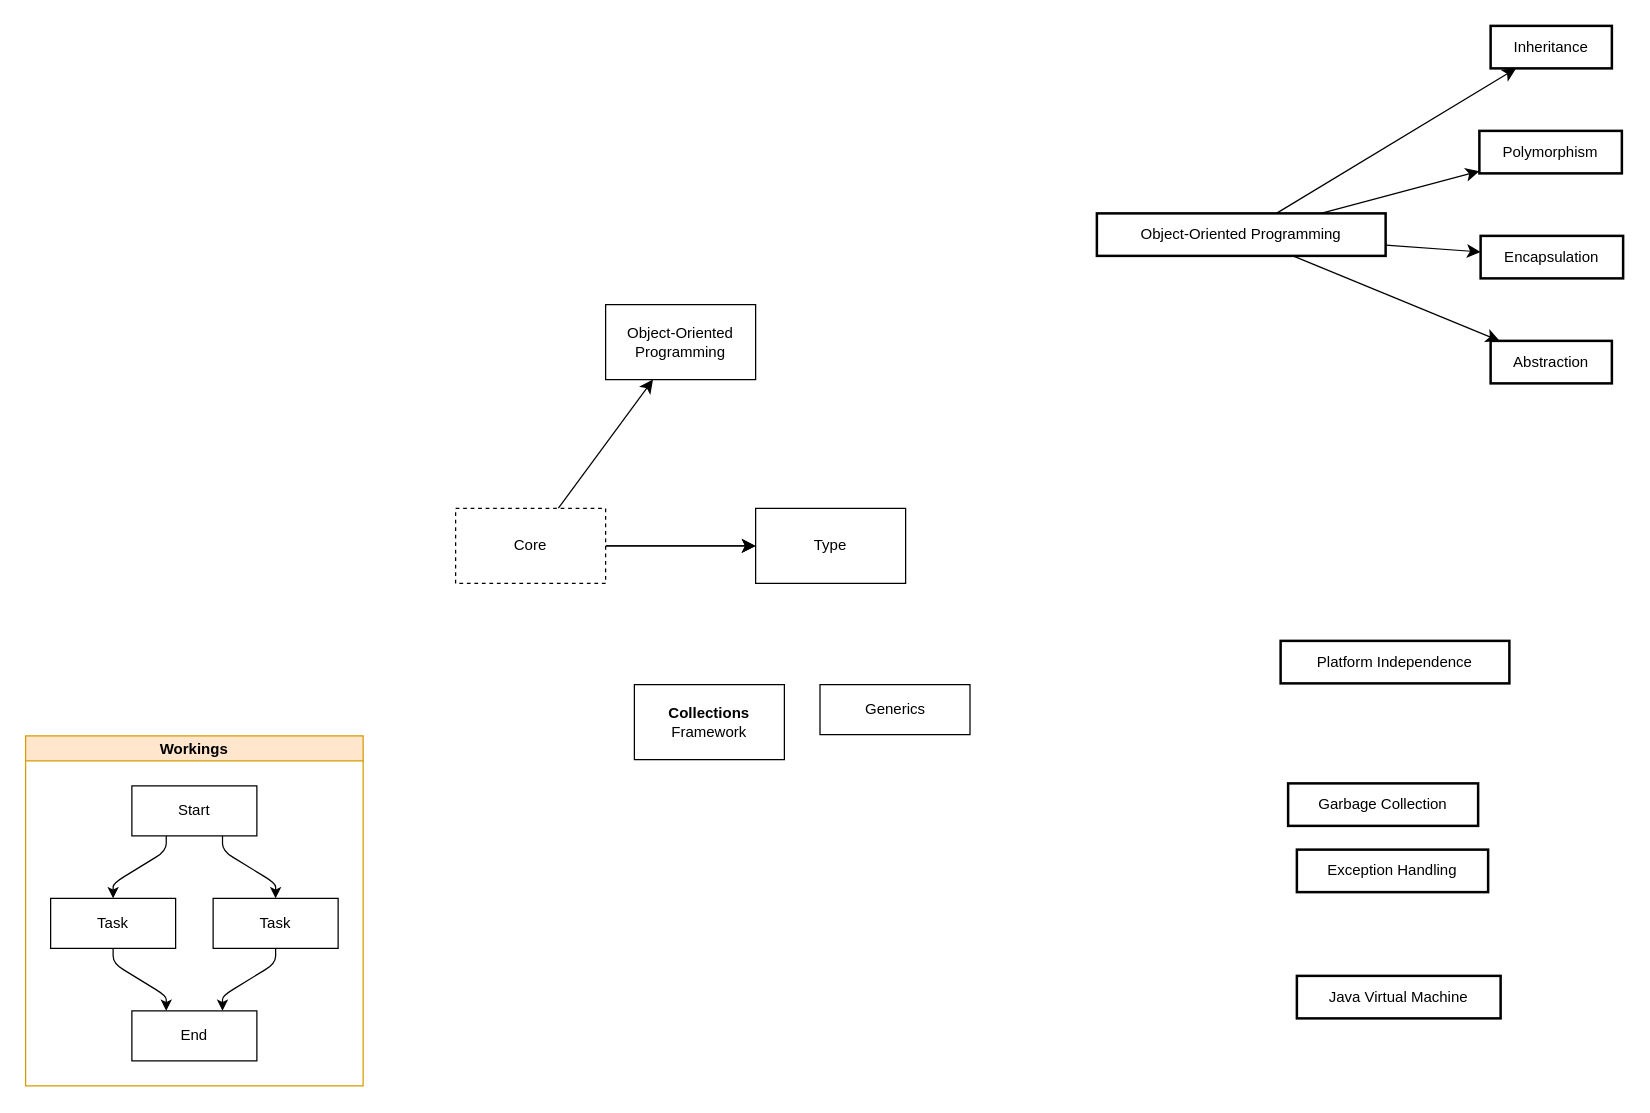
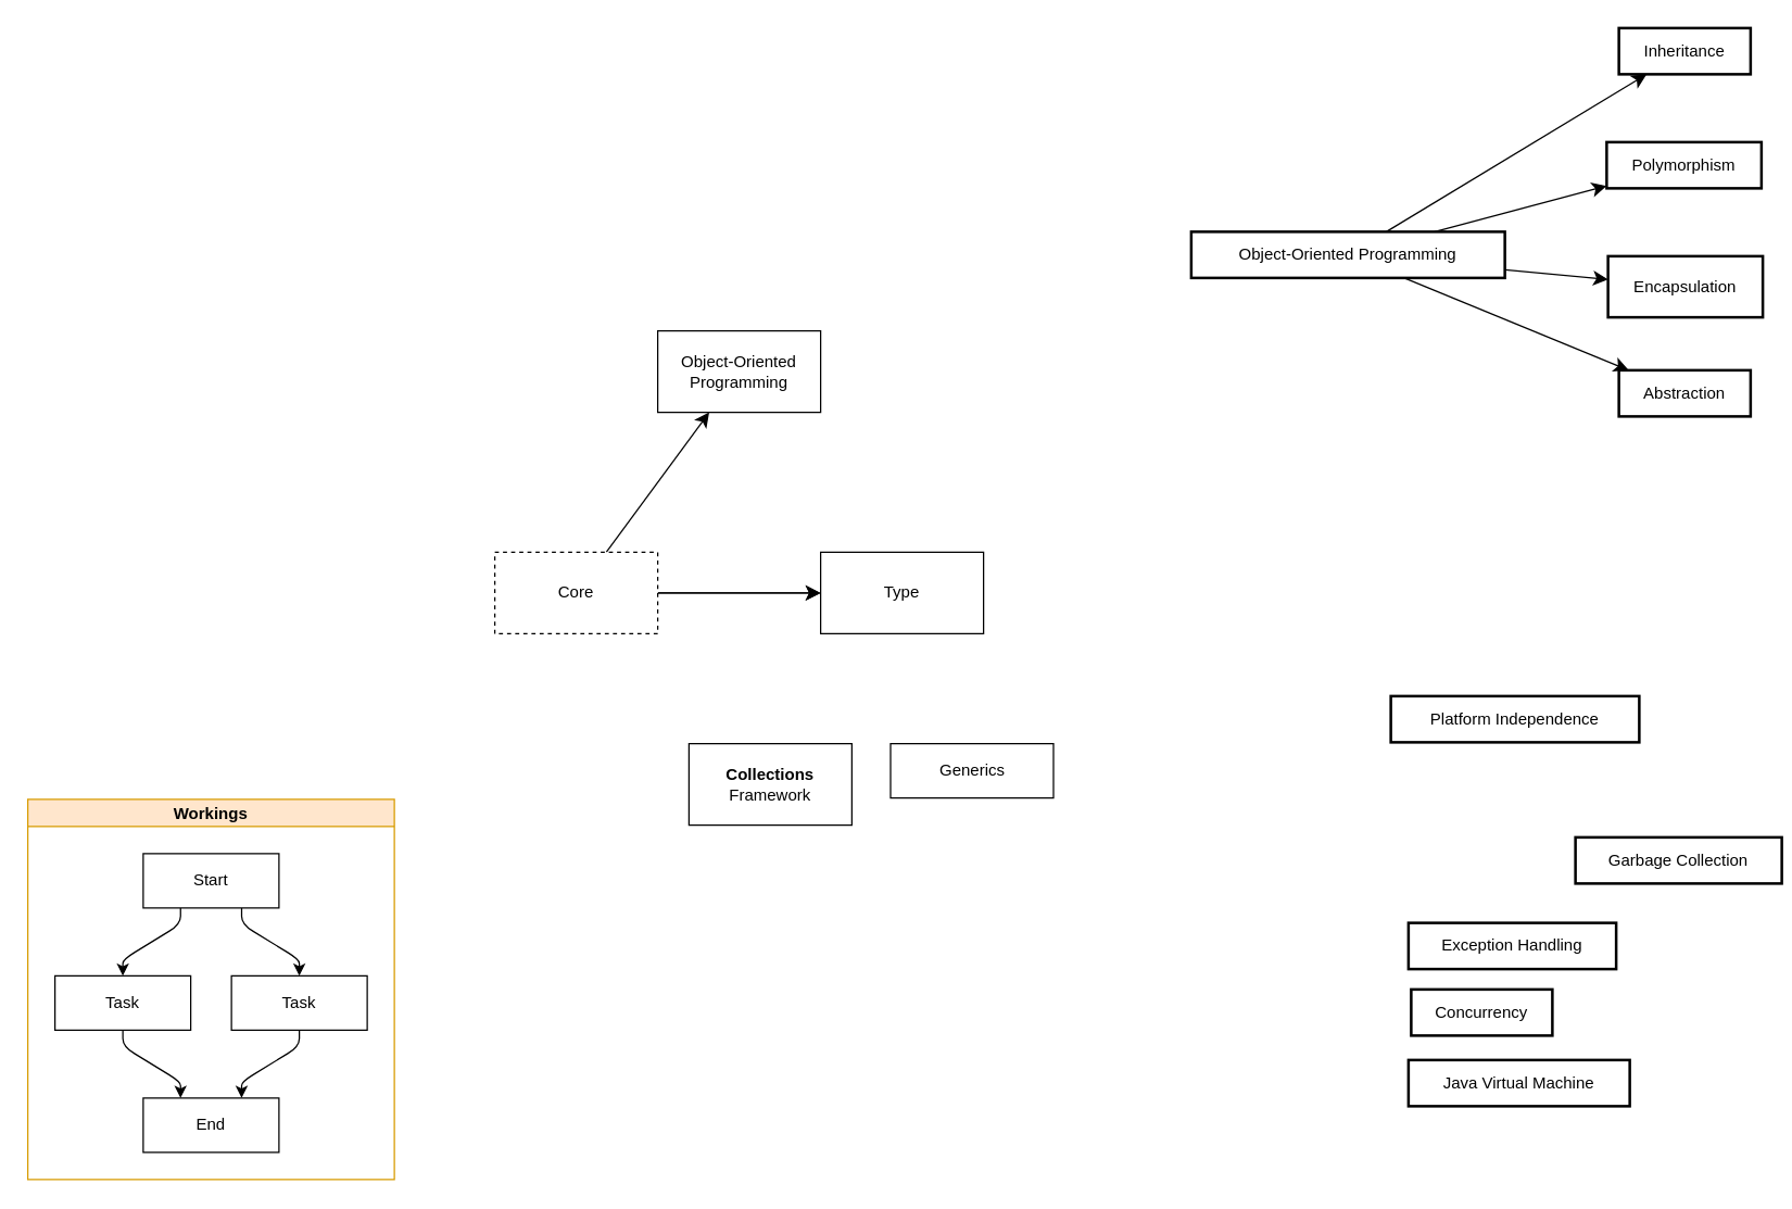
- <mxCell id="13" value="Encapsulation" style="whiteSpace=wrap;strokeWidth=2;" parent="1" vertex="1"><mxGeometry x="1184" y="188" width="114" height="34" as="geometry" /></mxCell>
+ <mxCell id="13" value="Encapsulation" style="whiteSpace=wrap;strokeWidth=2;" parent="1" vertex="1"><mxGeometry x="1184" y="188" width="114" height="45" as="geometry" /></mxCell>
- <mxCell id="8" value="Garbage Collection" style="whiteSpace=wrap;strokeWidth=2;" parent="1" vertex="1"><mxGeometry x="1030" y="626" width="152" height="34" as="geometry" /></mxCell>
+ <mxCell id="8" value="Garbage Collection" style="whiteSpace=wrap;strokeWidth=2;" parent="1" vertex="1"><mxGeometry x="1160" y="616" width="152" height="34" as="geometry" /></mxCell>
+ <mxCell id="10" value="Concurrency" style="whiteSpace=wrap;strokeWidth=2;" parent="1" vertex="1"><mxGeometry x="1039" y="728" width="104" height="34" as="geometry" /></mxCell>
